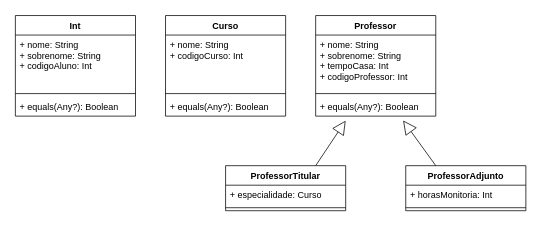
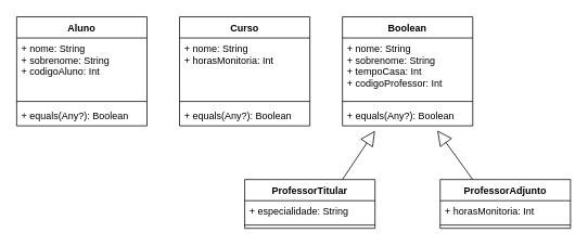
- <mxCell id="2" value="Int&#10;" style="swimlane;fontStyle=1;align=center;verticalAlign=top;childLayout=stackLayout;horizontal=1;startSize=26;horizontalStack=0;resizeParent=1;resizeParentMax=0;resizeLast=0;collapsible=1;marginBottom=0;" vertex="1" parent="1"><mxGeometry x="20" y="20" width="160" height="134" as="geometry"><mxRectangle x="140" y="220" width="70" height="26" as="alternateBounds" /></mxGeometry></mxCell>
+ <mxCell id="2" value="Aluno&#10;" style="swimlane;fontStyle=1;align=center;verticalAlign=top;childLayout=stackLayout;horizontal=1;startSize=26;horizontalStack=0;resizeParent=1;resizeParentMax=0;resizeLast=0;collapsible=1;marginBottom=0;" vertex="1" parent="1"><mxGeometry x="20" y="20" width="160" height="134" as="geometry"><mxRectangle x="140" y="220" width="70" height="26" as="alternateBounds" /></mxGeometry></mxCell>
- <mxCell id="10" value="Professor&#10;" style="swimlane;fontStyle=1;align=center;verticalAlign=top;childLayout=stackLayout;horizontal=1;startSize=26;horizontalStack=0;resizeParent=1;resizeParentMax=0;resizeLast=0;collapsible=1;marginBottom=0;" vertex="1" parent="1"><mxGeometry x="420" y="20" width="160" height="134" as="geometry" /></mxCell>
+ <mxCell id="10" value="Boolean&#10;" style="swimlane;fontStyle=1;align=center;verticalAlign=top;childLayout=stackLayout;horizontal=1;startSize=26;horizontalStack=0;resizeParent=1;resizeParentMax=0;resizeLast=0;collapsible=1;marginBottom=0;" vertex="1" parent="1"><mxGeometry x="420" y="20" width="160" height="134" as="geometry" /></mxCell>
- <mxCell id="7" value="+ nome: String&#10;+ codigoCurso: Int&#10;" style="text;strokeColor=none;fillColor=none;align=left;verticalAlign=top;spacingLeft=4;spacingRight=4;overflow=hidden;rotatable=0;points=[[0,0.5],[1,0.5]];portConstraint=eastwest;" vertex="1" parent="6"><mxGeometry y="26" width="160" height="74" as="geometry" /></mxCell>
+ <mxCell id="7" value="+ nome: String&#10;+ horasMonitoria: Int&#10;" style="text;strokeColor=none;fillColor=none;align=left;verticalAlign=top;spacingLeft=4;spacingRight=4;overflow=hidden;rotatable=0;points=[[0,0.5],[1,0.5]];portConstraint=eastwest;" vertex="1" parent="6"><mxGeometry y="26" width="160" height="74" as="geometry" /></mxCell>
- <mxCell id="16" value="+ especialidade: Curso&#10;" style="text;strokeColor=none;fillColor=none;align=left;verticalAlign=top;spacingLeft=4;spacingRight=4;overflow=hidden;rotatable=0;points=[[0,0.5],[1,0.5]];portConstraint=eastwest;" vertex="1" parent="15"><mxGeometry y="26" width="160" height="26" as="geometry" /></mxCell>
+ <mxCell id="16" value="+ especialidade: String&#10;" style="text;strokeColor=none;fillColor=none;align=left;verticalAlign=top;spacingLeft=4;spacingRight=4;overflow=hidden;rotatable=0;points=[[0,0.5],[1,0.5]];portConstraint=eastwest;" vertex="1" parent="15"><mxGeometry y="26" width="160" height="26" as="geometry" /></mxCell>
